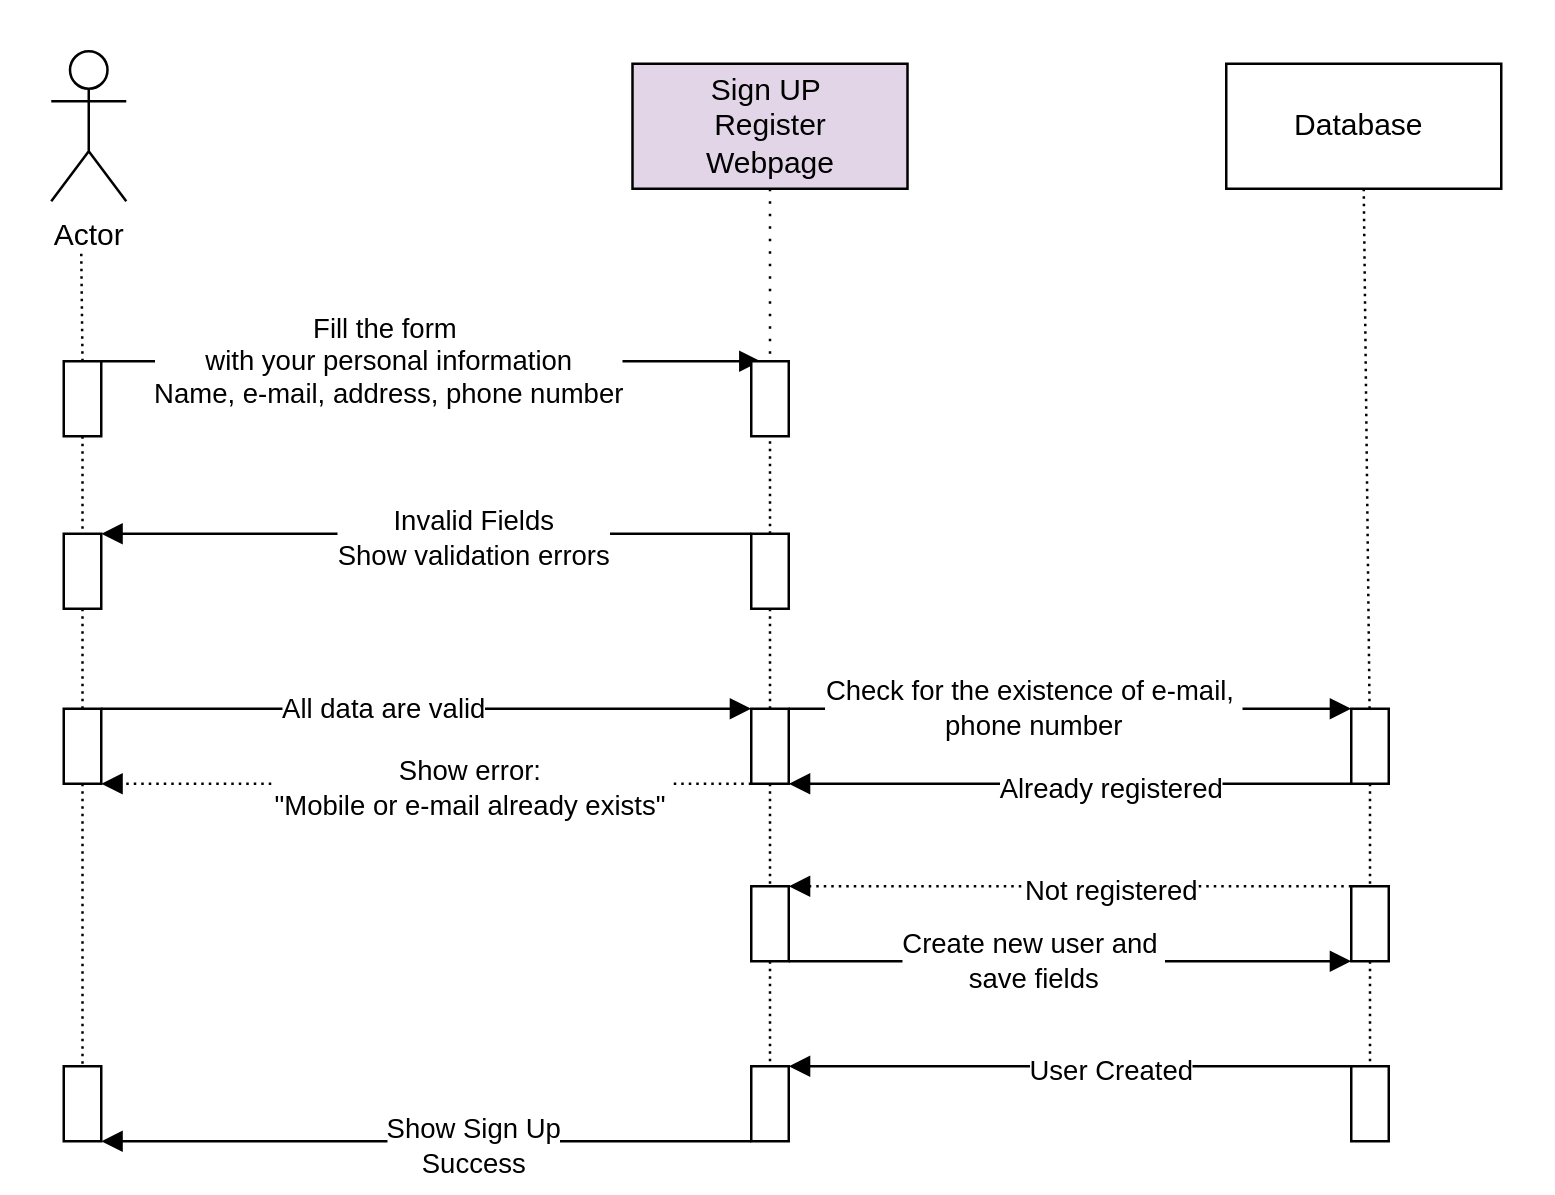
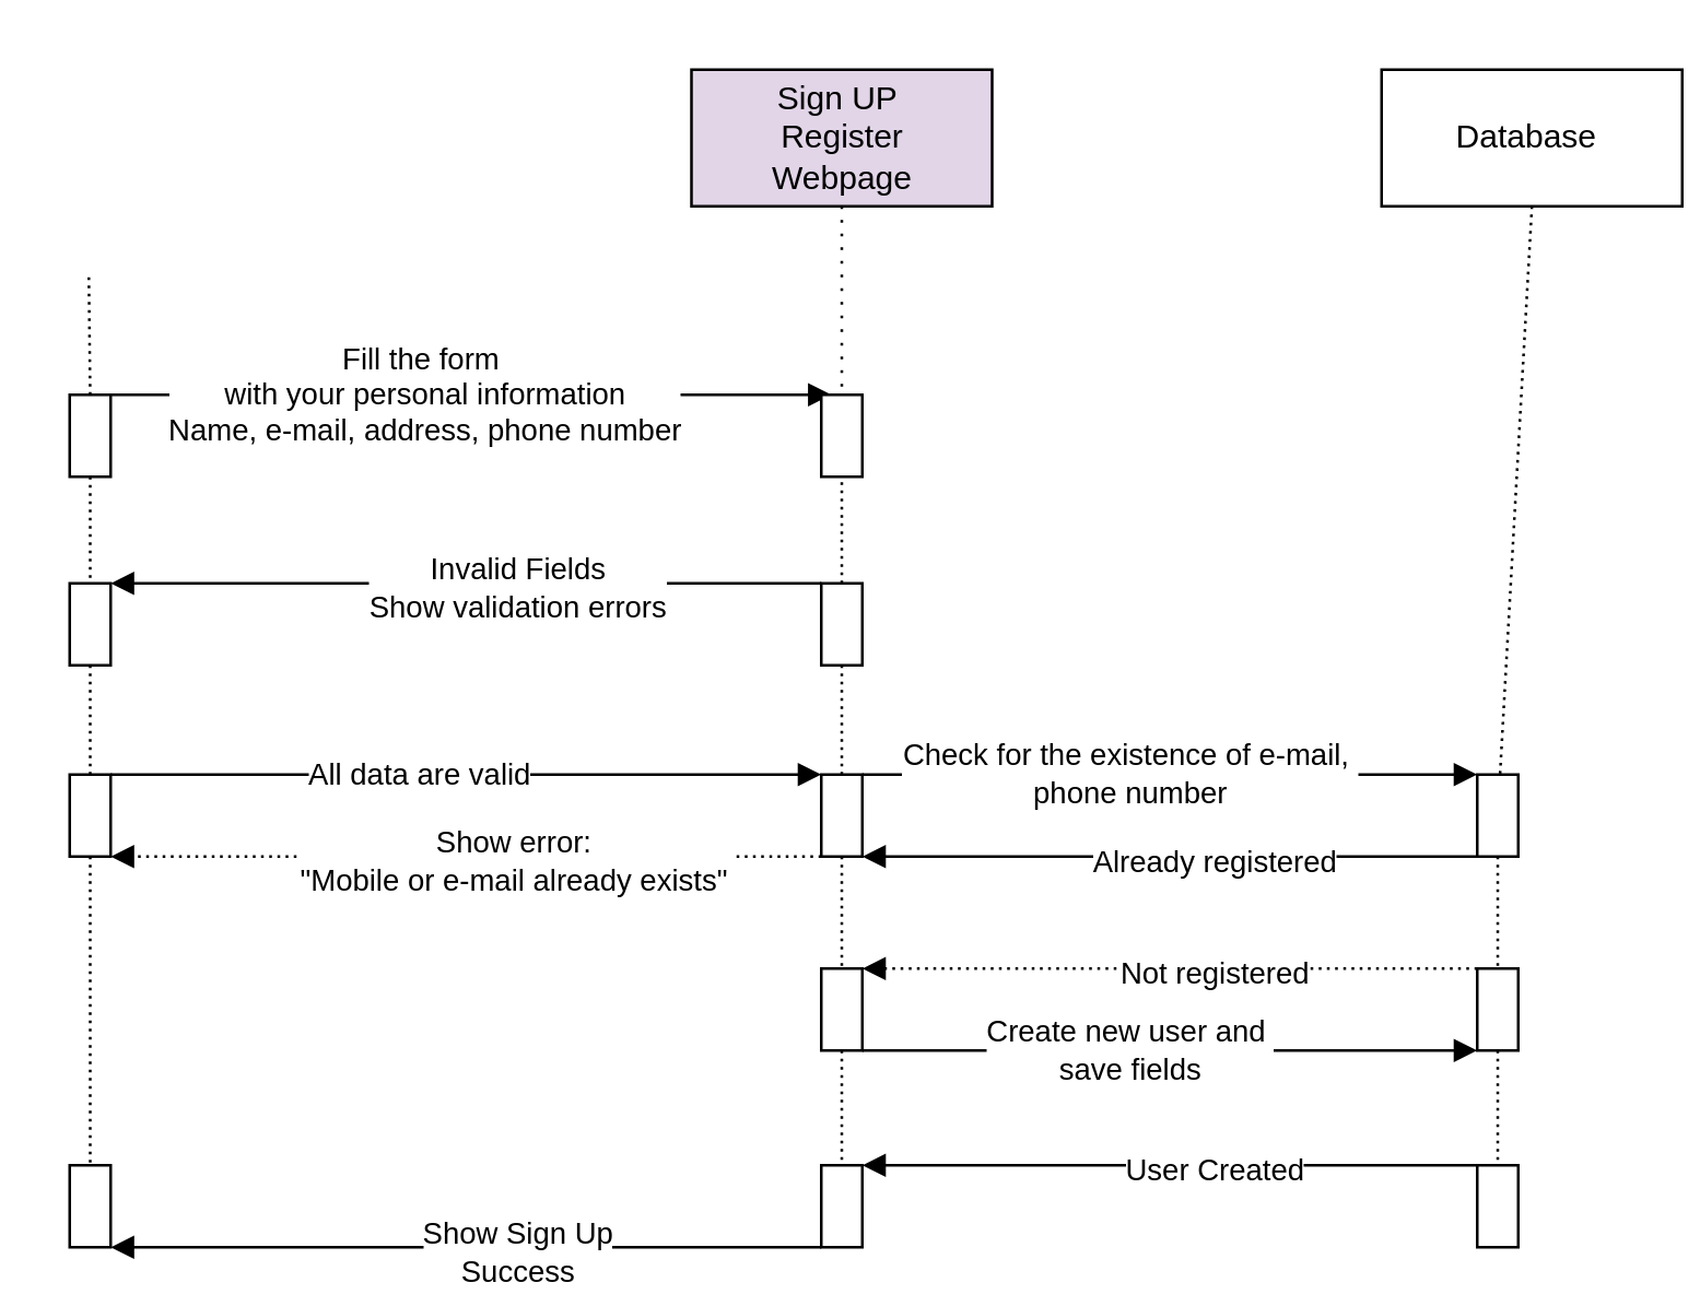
- <mxCell id="2" value="Actor" style="shape=umlActor;verticalLabelPosition=bottom;verticalAlign=top;html=1;outlineConnect=0;" vertex="1" parent="1"><mxGeometry x="20" y="20" width="30" height="60" as="geometry" /></mxCell>
- <mxCell id="20" value="Database&amp;nbsp;" style="html=1;whiteSpace=wrap;" vertex="1" parent="1"><mxGeometry x="490" y="25" width="110" height="50" as="geometry" /></mxCell>
+ <mxCell id="20" value="Database&amp;nbsp;" style="html=1;whiteSpace=wrap;" vertex="1" parent="1"><mxGeometry x="505" y="25" width="110" height="50" as="geometry" /></mxCell>
